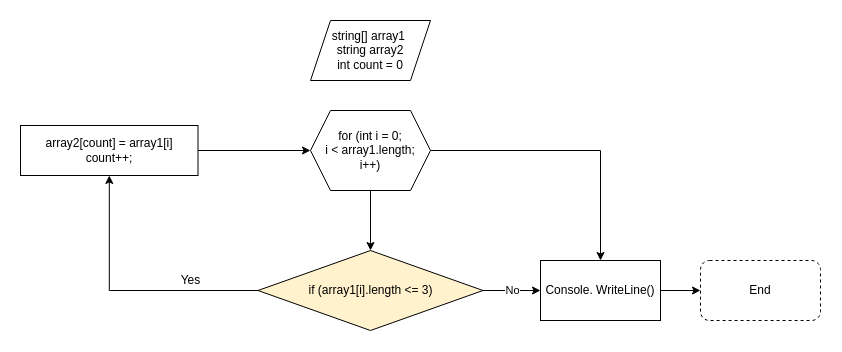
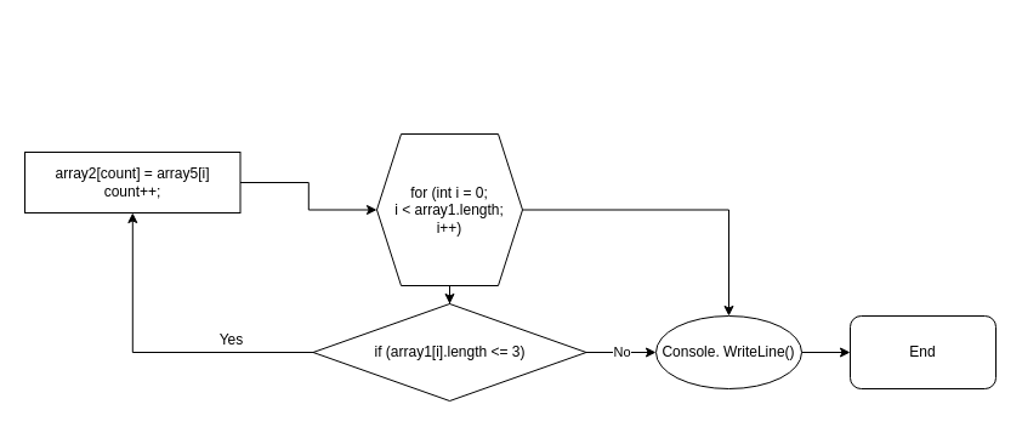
- <mxCell id="2" value="string[] array1&amp;nbsp;&lt;br&gt;string array2&lt;br&gt;int count = 0" style="shape=parallelogram;perimeter=parallelogramPerimeter;whiteSpace=wrap;html=1;fixedSize=1;" parent="1" vertex="1"><mxGeometry x="310" y="20" width="120" height="60" as="geometry" /></mxCell>
- <mxCell id="10" value="array2[count] = array1[i]&lt;br&gt;count++;" style="whiteSpace=wrap;html=1;" parent="1" vertex="1"><mxGeometry x="20" y="125" width="177.5" height="50" as="geometry" /></mxCell>
+ <mxCell id="10" value="array2[count] = array5[i]&lt;br&gt;count++;" style="whiteSpace=wrap;html=1;" parent="1" vertex="1"><mxGeometry x="20" y="125" width="177.5" height="50" as="geometry" /></mxCell>
- <mxCell id="5" value="for (int i = 0;&lt;br&gt;i &amp;lt; array1.length;&lt;br&gt;i++)" style="shape=hexagon;perimeter=hexagonPerimeter2;whiteSpace=wrap;html=1;fixedSize=1;" parent="1" vertex="1"><mxGeometry x="310" y="110" width="120" height="80" as="geometry" /></mxCell>
+ <mxCell id="5" value="for (int i = 0;&lt;br&gt;i &amp;lt; array1.length;&lt;br&gt;i++)" style="shape=hexagon;perimeter=hexagonPerimeter2;whiteSpace=wrap;html=1;fixedSize=1;" parent="1" vertex="1"><mxGeometry x="310" y="110" width="120" height="125" as="geometry" /></mxCell>
- <mxCell id="8" value="if (array1[i].length &amp;lt;= 3)" style="rhombus;whiteSpace=wrap;html=1;fillColor=#fff2cc;" parent="1" vertex="1"><mxGeometry x="257.5" y="250" width="225" height="80" as="geometry" /></mxCell>
+ <mxCell id="8" value="if (array1[i].length &amp;lt;= 3)" style="rhombus;whiteSpace=wrap;html=1;" parent="1" vertex="1"><mxGeometry x="257.5" y="250" width="225" height="80" as="geometry" /></mxCell>
- <mxCell id="13" value="Console. WriteLine()" style="whiteSpace=wrap;html=1;" parent="1" vertex="1"><mxGeometry x="540" y="260" width="120" height="60" as="geometry" /></mxCell>
+ <mxCell id="13" value="Console. WriteLine()" style="ellipse;whiteSpace=wrap;html=1;" parent="1" vertex="1"><mxGeometry x="540" y="260" width="120" height="60" as="geometry" /></mxCell>
- <mxCell id="14" value="End" style="rounded=1;whiteSpace=wrap;html=1;dashed=1;" parent="1" vertex="1"><mxGeometry x="700" y="260" width="120" height="60" as="geometry" /></mxCell>
+ <mxCell id="14" value="End" style="rounded=1;whiteSpace=wrap;html=1;" parent="1" vertex="1"><mxGeometry x="700" y="260" width="120" height="60" as="geometry" /></mxCell>
